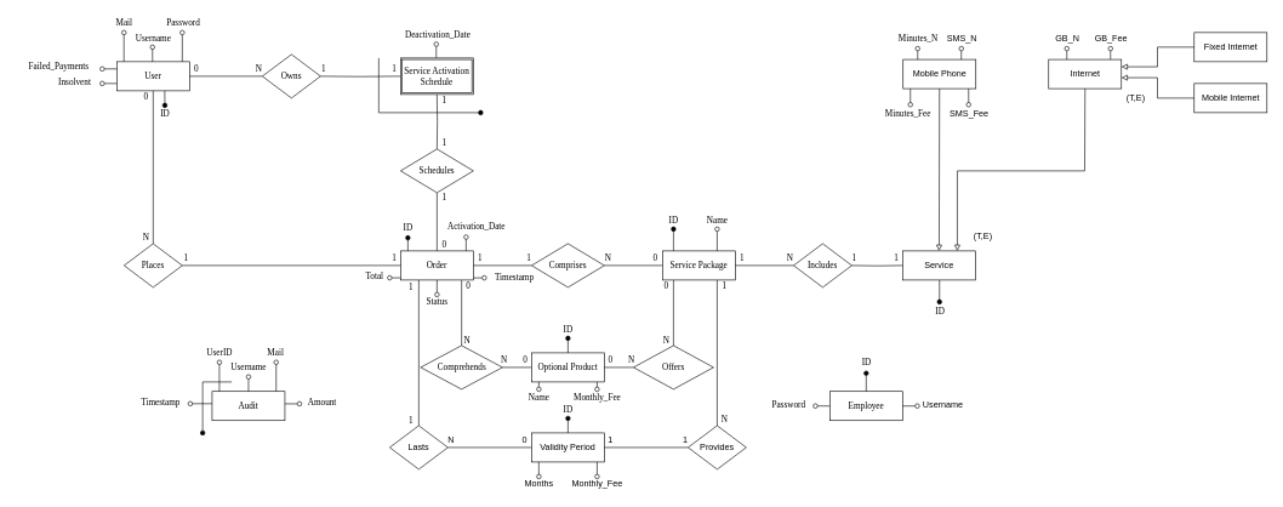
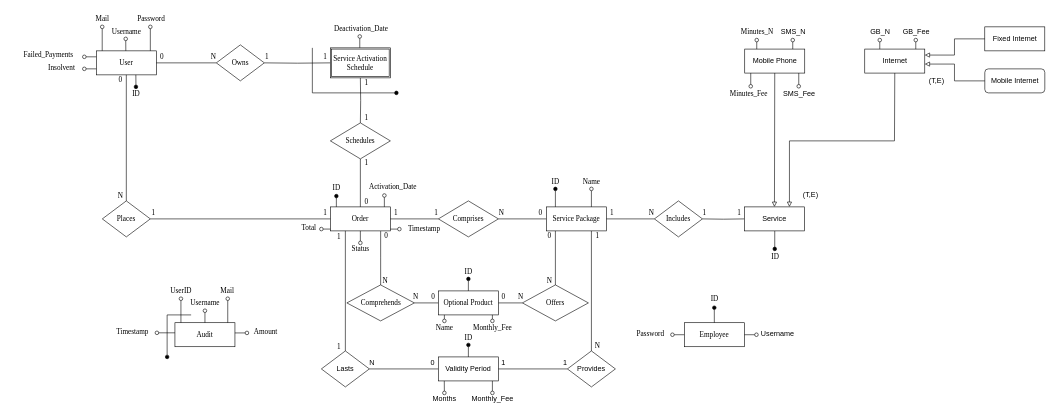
- <mxCell id="5" value="Mobile Internet" style="whiteSpace=wrap;html=1;align=center;" parent="1" vertex="1"><mxGeometry x="1640.5" y="114" width="100" height="40" as="geometry" /></mxCell>
+ <mxCell id="5" value="Mobile Internet" style="whiteSpace=wrap;html=1;align=center;rounded=1;" parent="1" vertex="1"><mxGeometry x="1640.5" y="114" width="100" height="40" as="geometry" /></mxCell>
